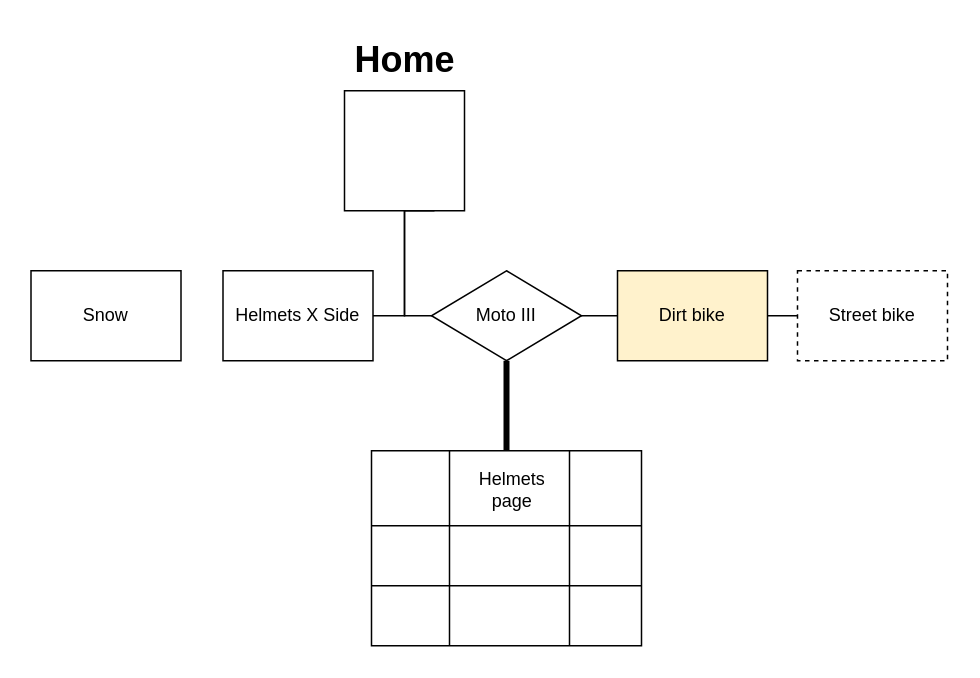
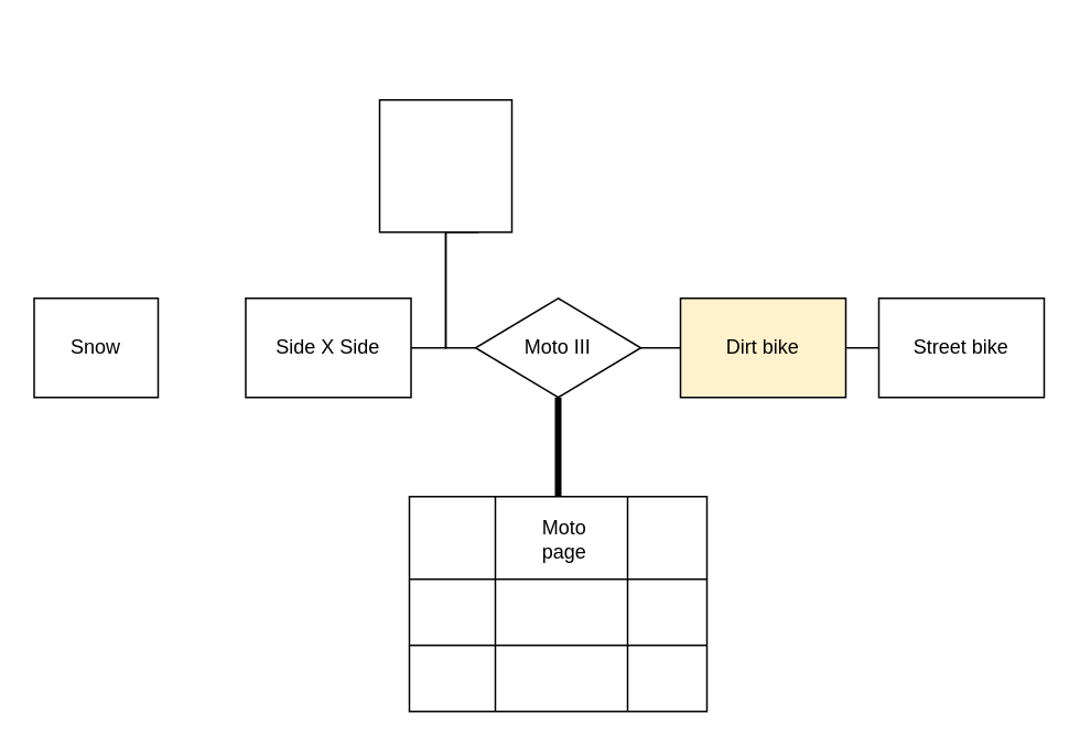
- <mxCell id="3" value="Home" style="text;strokeColor=none;fillColor=none;html=1;fontSize=24;fontStyle=1;verticalAlign=middle;align=center;" vertex="1" parent="1"><mxGeometry x="219" y="20" width="100" height="40" as="geometry" /></mxCell>
- <mxCell id="5" value="Snow" style="whiteSpace=wrap;html=1;align=center;verticalAlign=middle;treeFolding=1;treeMoving=1;" vertex="1" parent="1"><mxGeometry x="20" y="180" width="100" height="60" as="geometry" /></mxCell>
+ <mxCell id="5" value="Snow" style="whiteSpace=wrap;html=1;align=center;verticalAlign=middle;treeFolding=1;treeMoving=1;" vertex="1" parent="1"><mxGeometry x="20" y="180" width="75" height="60" as="geometry" /></mxCell>
- <mxCell id="6" value="Helmets X Side" style="whiteSpace=wrap;html=1;align=center;verticalAlign=middle;treeFolding=1;treeMoving=1;" vertex="1" parent="1"><mxGeometry x="148" y="180" width="100" height="60" as="geometry" /></mxCell>
+ <mxCell id="6" value="Side X Side" style="whiteSpace=wrap;html=1;align=center;verticalAlign=middle;treeFolding=1;treeMoving=1;" vertex="1" parent="1"><mxGeometry x="148" y="180" width="100" height="60" as="geometry" /></mxCell>
- <mxCell id="10" value="Street bike" style="whiteSpace=wrap;html=1;align=center;verticalAlign=middle;treeFolding=1;treeMoving=1;dashed=1;" vertex="1" parent="1"><mxGeometry x="531" y="180" width="100" height="60" as="geometry" /></mxCell>
+ <mxCell id="10" value="Street bike" style="whiteSpace=wrap;html=1;align=center;verticalAlign=middle;treeFolding=1;treeMoving=1;" vertex="1" parent="1"><mxGeometry x="531" y="180" width="100" height="60" as="geometry" /></mxCell>
- <mxCell id="24" value="Helmets &lt;br&gt;page" style="text;html=1;strokeColor=none;fillColor=none;align=center;verticalAlign=middle;whiteSpace=wrap;overflow=hidden;" vertex="1" parent="1"><mxGeometry x="301" y="306" width="80" height="40" as="geometry" /></mxCell>
+ <mxCell id="24" value="Moto &lt;br&gt;page" style="text;html=1;strokeColor=none;fillColor=none;align=center;verticalAlign=middle;whiteSpace=wrap;overflow=hidden;" vertex="1" parent="1"><mxGeometry x="301" y="306" width="80" height="40" as="geometry" /></mxCell>
